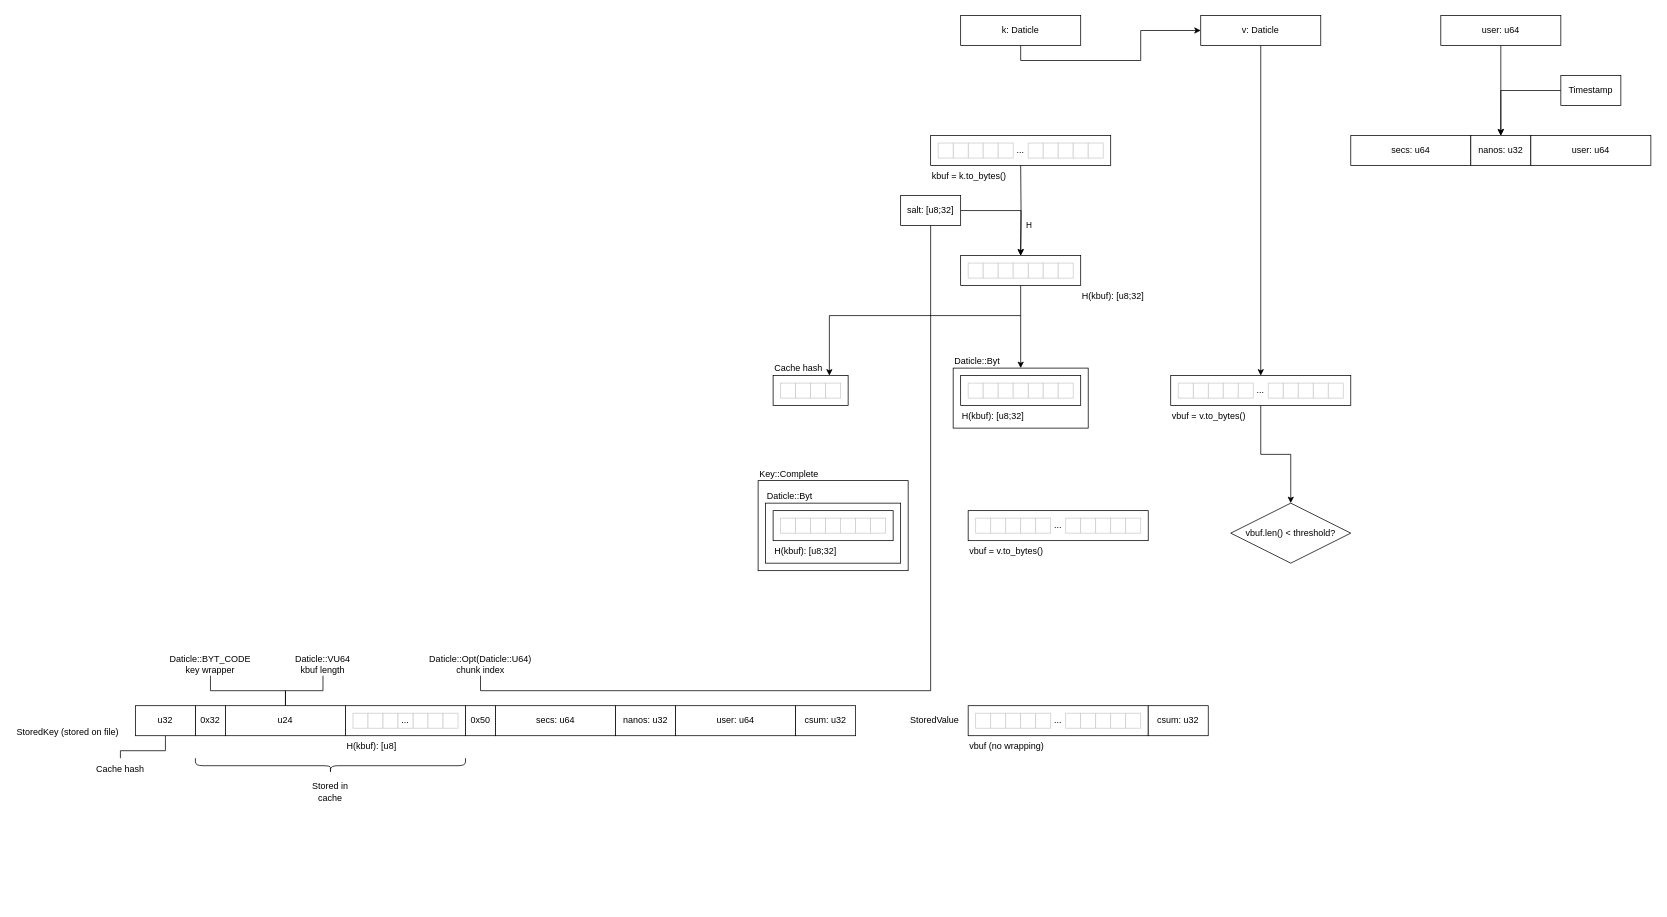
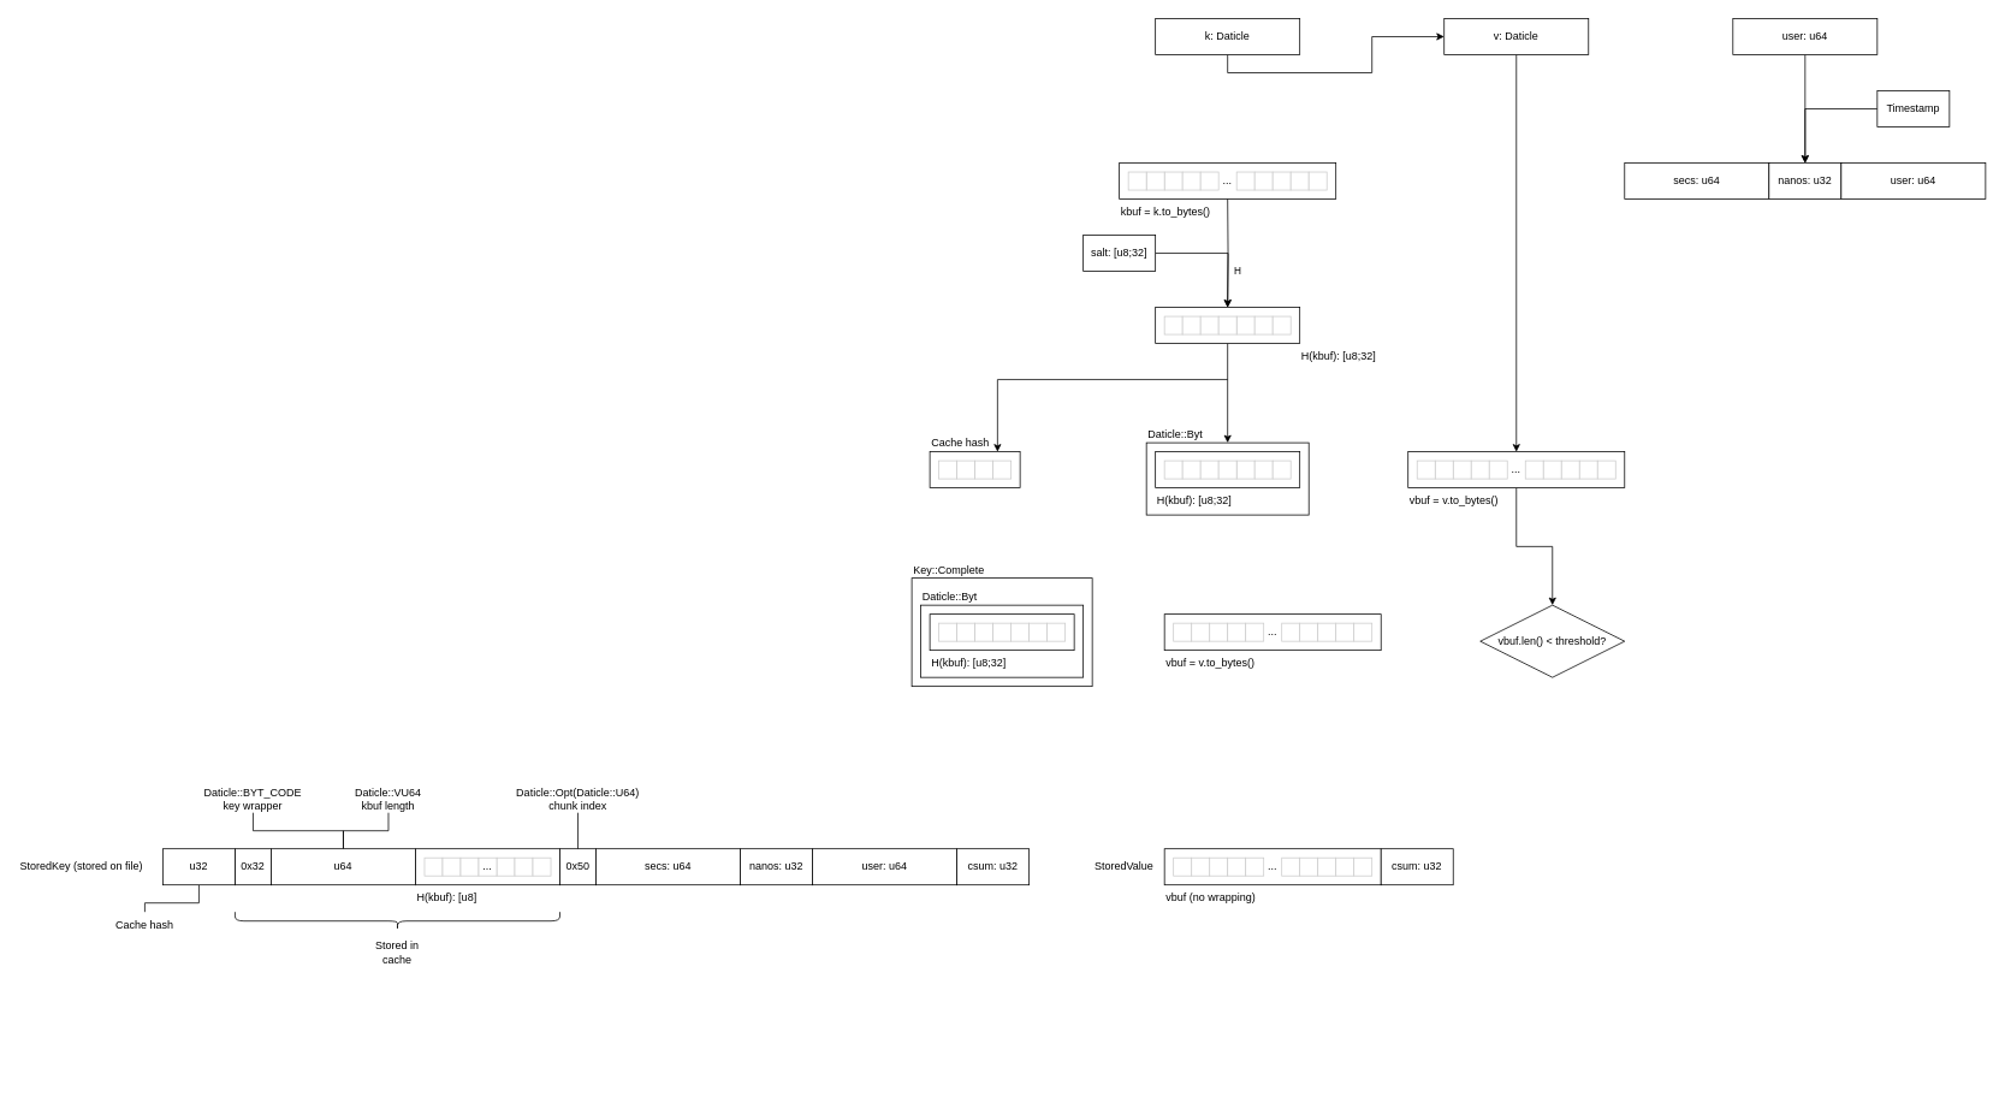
- <mxCell id="97" style="edgeStyle=orthogonalEdgeStyle;rounded=0;orthogonalLoop=1;jettySize=auto;html=1;exitX=0.5;exitY=1;exitDx=0;exitDy=0;endArrow=none;endFill=0;" parent="1" source="98" target="26" edge="1"><mxGeometry relative="1" as="geometry" /></mxCell>
+ <mxCell id="97" style="edgeStyle=orthogonalEdgeStyle;rounded=0;orthogonalLoop=1;jettySize=auto;html=1;exitX=0.5;exitY=1;exitDx=0;exitDy=0;entryX=0.5;entryY=0;entryDx=0;entryDy=0;endArrow=none;endFill=0;" parent="1" source="98" target="96" edge="1"><mxGeometry relative="1" as="geometry" /></mxCell>
- <mxCell id="127" value="u24" style="rounded=0;whiteSpace=wrap;html=1;strokeColor=#000000;fillColor=default;" vertex="1" parent="1"><mxGeometry x="300" y="940" width="160" height="40" as="geometry" /></mxCell>
+ <mxCell id="127" value="u64" style="rounded=0;whiteSpace=wrap;html=1;strokeColor=#000000;fillColor=default;" vertex="1" parent="1"><mxGeometry x="300" y="940" width="160" height="40" as="geometry" /></mxCell>
- <mxCell id="103" value="StoredKey (stored on file)" style="text;html=1;strokeColor=none;fillColor=none;align=right;verticalAlign=middle;whiteSpace=wrap;rounded=0;" parent="1" vertex="1"><mxGeometry x="20" y="960" width="140" height="30" as="geometry" /></mxCell>
+ <mxCell id="103" value="StoredKey (stored on file)" style="text;html=1;strokeColor=none;fillColor=none;align=right;verticalAlign=middle;whiteSpace=wrap;rounded=0;" parent="1" vertex="1"><mxGeometry x="20" y="945" width="140" height="30" as="geometry" /></mxCell>
